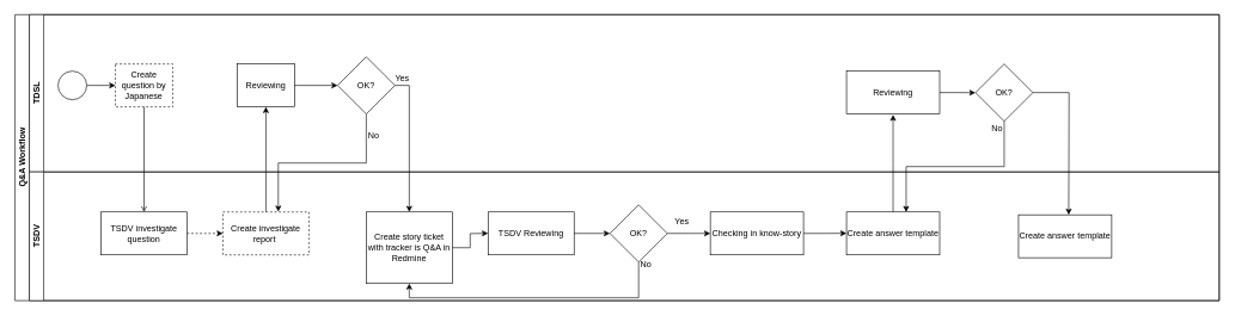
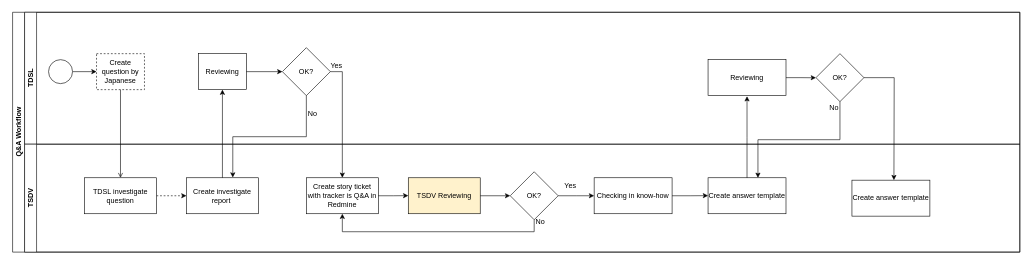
- <mxCell id="15" value="TSDV investigate question" style="rounded=0;whiteSpace=wrap;html=1;" vertex="1" parent="13"><mxGeometry x="100" y="56" width="120" height="60" as="geometry" /></mxCell>
+ <mxCell id="15" value="TDSL investigate question" style="rounded=0;whiteSpace=wrap;html=1;" vertex="1" parent="13"><mxGeometry x="100" y="56" width="120" height="60" as="geometry" /></mxCell>
- <mxCell id="16" value="Create investigate report&amp;nbsp;" style="rounded=0;whiteSpace=wrap;html=1;dashed=1;" vertex="1" parent="13"><mxGeometry x="270" y="56" width="120" height="60" as="geometry" /></mxCell>
+ <mxCell id="16" value="Create investigate report&amp;nbsp;" style="rounded=0;whiteSpace=wrap;html=1;" vertex="1" parent="13"><mxGeometry x="270" y="56" width="120" height="60" as="geometry" /></mxCell>
- <mxCell id="18" value="TSDV Reviewing" style="rounded=0;whiteSpace=wrap;html=1;" vertex="1" parent="13"><mxGeometry x="640" y="56" width="120" height="60" as="geometry" /></mxCell>
+ <mxCell id="18" value="TSDV Reviewing" style="rounded=0;whiteSpace=wrap;html=1;fillColor=#fff2cc;" vertex="1" parent="13"><mxGeometry x="640" y="56" width="120" height="60" as="geometry" /></mxCell>
- <mxCell id="23" value="Checking in know-story" style="rounded=0;whiteSpace=wrap;html=1;" vertex="1" parent="13"><mxGeometry x="950" y="56" width="130" height="60" as="geometry" /></mxCell>
+ <mxCell id="23" value="Checking in know-how" style="rounded=0;whiteSpace=wrap;html=1;" vertex="1" parent="13"><mxGeometry x="950" y="56" width="130" height="60" as="geometry" /></mxCell>
- <mxCell id="17" value="Create story ticket with tracker is Q&amp;amp;A in Redmine" style="rounded=0;whiteSpace=wrap;html=1;" vertex="1" parent="13"><mxGeometry x="470" y="56" width="120" height="100" as="geometry" /></mxCell>
+ <mxCell id="17" value="Create story ticket with tracker is Q&amp;amp;A in Redmine" style="rounded=0;whiteSpace=wrap;html=1;" vertex="1" parent="13"><mxGeometry x="470" y="56" width="120" height="60" as="geometry" /></mxCell>
